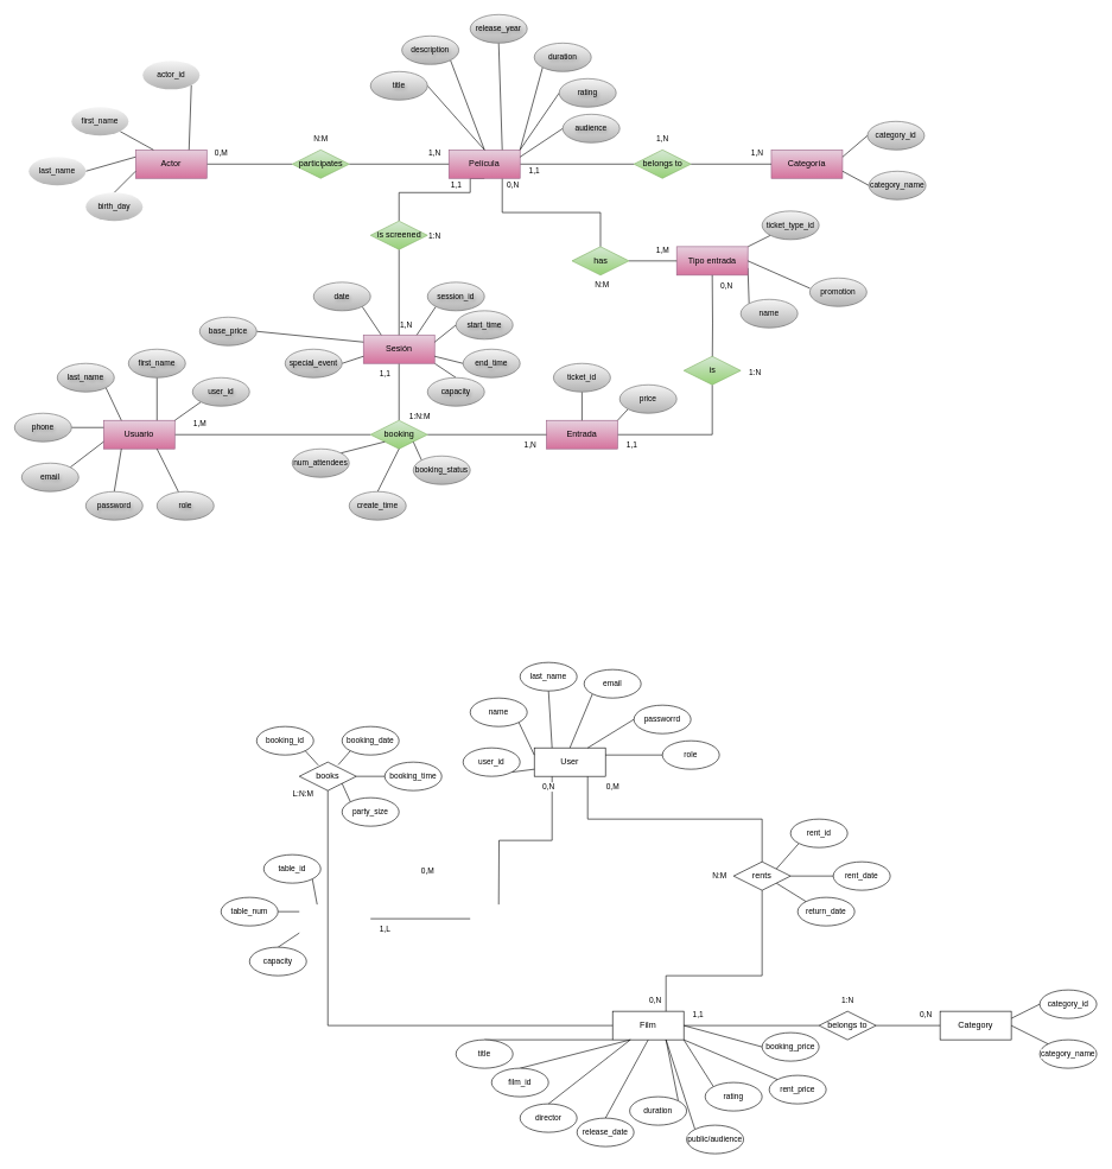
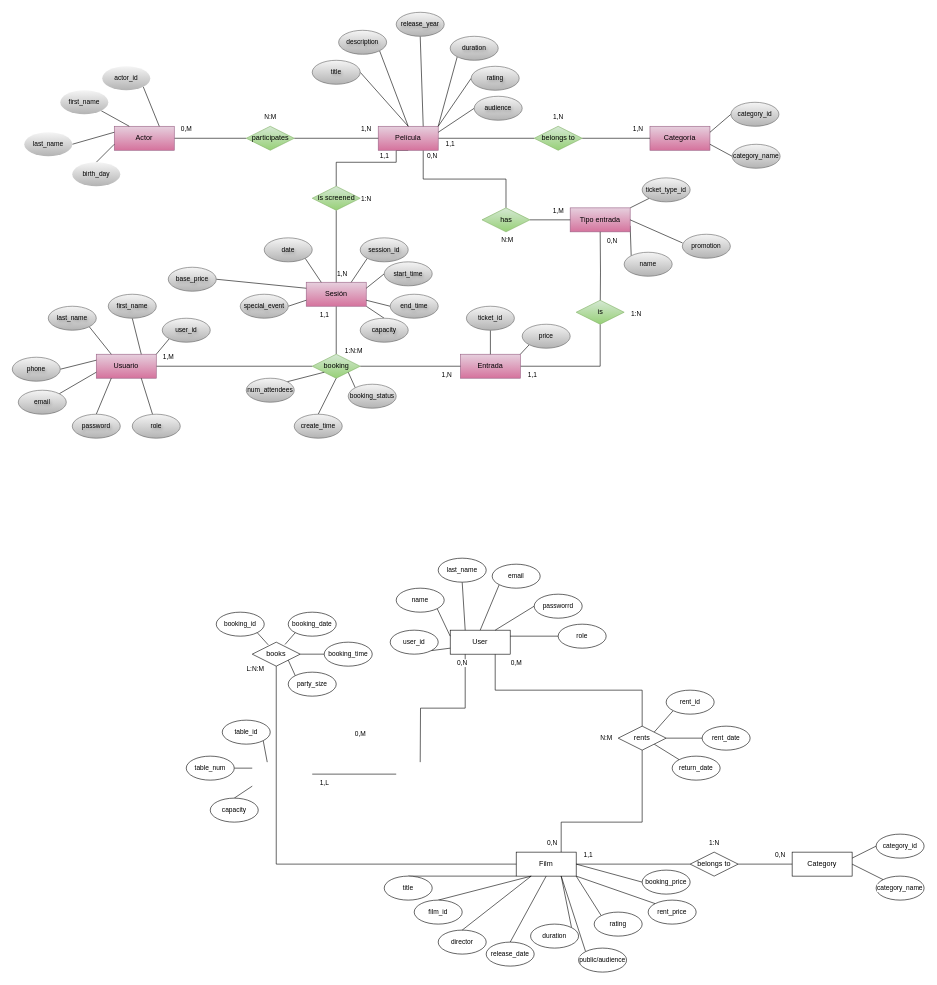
- <mxCell id="106" value="actor_id" style="ellipse;whiteSpace=wrap;html=1;fontFamily=Helvetica;fontSize=11;labelBackgroundColor=none;fillColor=#f5f5f5;gradientColor=#b3b3b3;strokeColor=none;fontColor=#000000;" vertex="1" parent="1"><mxGeometry x="200" y="85" width="80" height="40" as="geometry" /></mxCell>
+ <mxCell id="106" value="actor_id" style="ellipse;whiteSpace=wrap;html=1;fontFamily=Helvetica;fontSize=11;labelBackgroundColor=none;fillColor=#f5f5f5;gradientColor=#b3b3b3;strokeColor=none;fontColor=#000000;" vertex="1" parent="1"><mxGeometry x="170" y="110" width="80" height="40" as="geometry" /></mxCell>
- <mxCell id="124" value="phone" style="ellipse;whiteSpace=wrap;html=1;fontFamily=Helvetica;fontSize=11;labelBackgroundColor=none;textShadow=1;fillColor=#f5f5f5;gradientColor=#b3b3b3;strokeColor=#666666;fontColor=#000000;" vertex="1" parent="1"><mxGeometry x="20" y="580" width="80" height="40" as="geometry" /></mxCell>
+ <mxCell id="124" value="phone" style="ellipse;whiteSpace=wrap;html=1;fontFamily=Helvetica;fontSize=11;labelBackgroundColor=none;textShadow=1;fillColor=#f5f5f5;gradientColor=#b3b3b3;strokeColor=#666666;fontColor=#000000;" vertex="1" parent="1"><mxGeometry x="20" y="595" width="80" height="40" as="geometry" /></mxCell>
- <mxCell id="94" value="Usuario" style="rounded=0;whiteSpace=wrap;html=1;fillColor=#e6d0de;strokeColor=#996185;gradientColor=#d5739d;" vertex="1" parent="1"><mxGeometry x="145" y="590" width="100" height="40" as="geometry" /></mxCell>
+ <mxCell id="94" value="Usuario" style="rounded=0;whiteSpace=wrap;html=1;fillColor=#e6d0de;strokeColor=#996185;gradientColor=#d5739d;" vertex="1" parent="1"><mxGeometry x="160" y="590" width="100" height="40" as="geometry" /></mxCell>
- <mxCell id="67" value="rent_price" style="ellipse;whiteSpace=wrap;html=1;fontFamily=Helvetica;fontSize=11;fontColor=default;labelBackgroundColor=default;" parent="1" vertex="1"><mxGeometry x="1080" y="1510" width="80" height="40" as="geometry" /></mxCell>
+ <mxCell id="67" value="rent_price" style="ellipse;whiteSpace=wrap;html=1;fontFamily=Helvetica;fontSize=11;fontColor=default;labelBackgroundColor=default;" parent="1" vertex="1"><mxGeometry x="1080" y="1500" width="80" height="40" as="geometry" /></mxCell>
